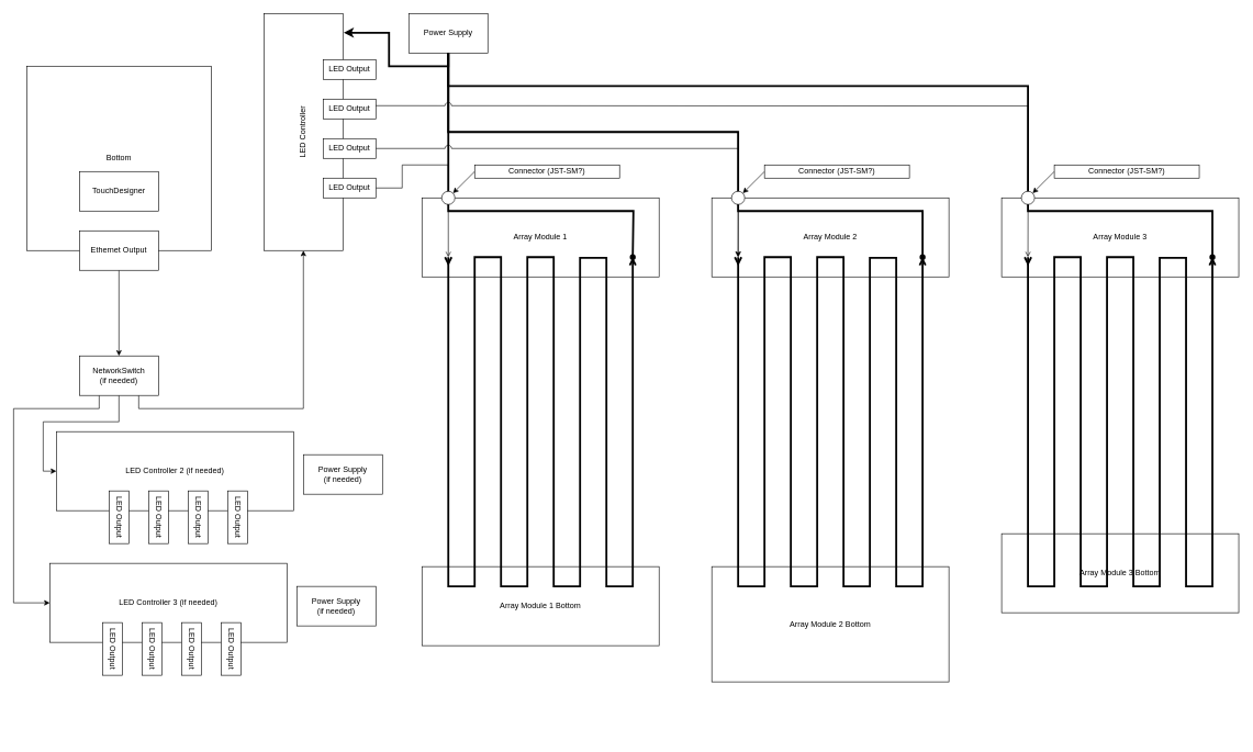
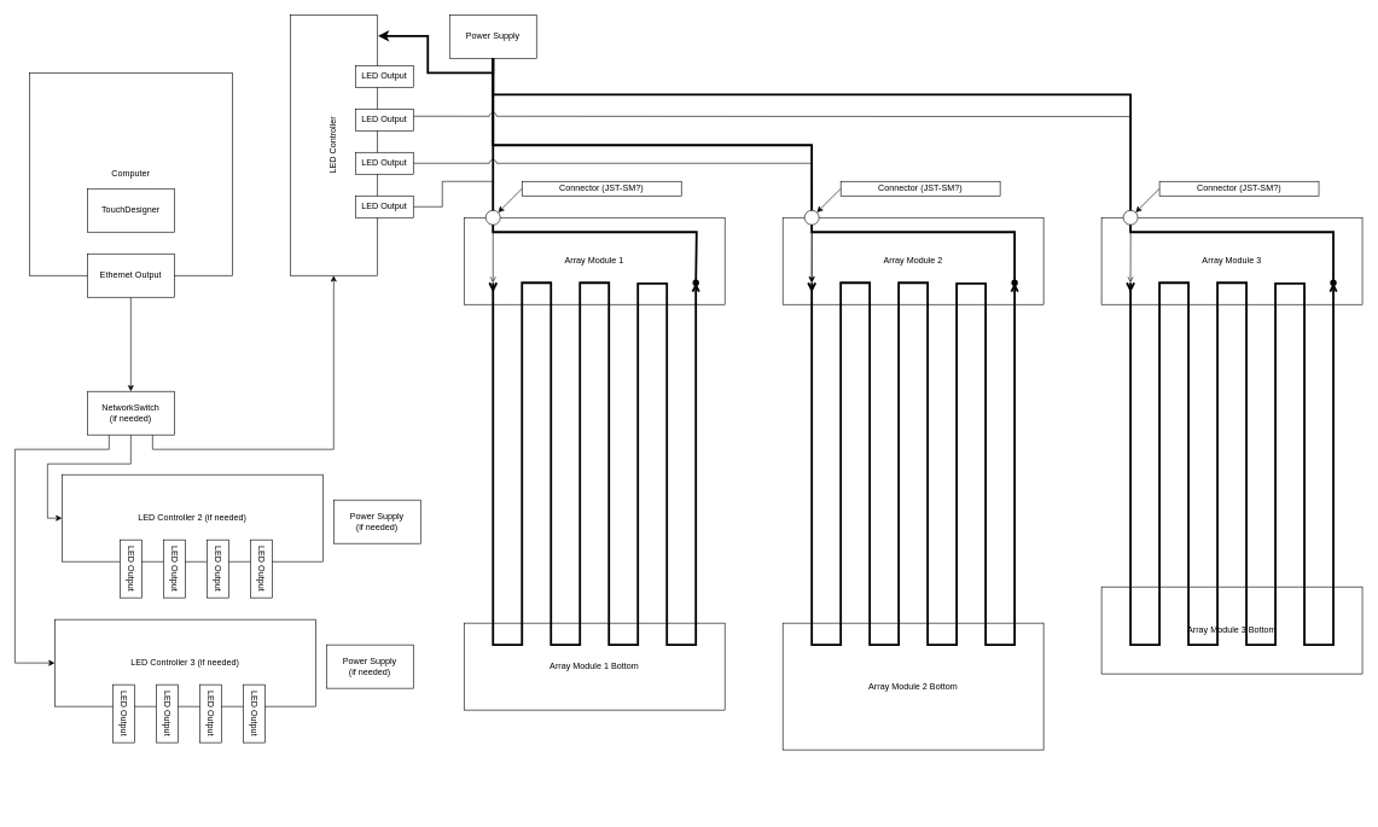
- <mxCell id="4" value="Bottom" style="whiteSpace=wrap;html=1;align=center;verticalAlign=middle;spacing=8;" vertex="1" parent="1"><mxGeometry x="40" y="100" width="280" height="280" as="geometry" /></mxCell>
+ <mxCell id="4" value="Computer" style="whiteSpace=wrap;html=1;align=center;verticalAlign=middle;spacing=8;" vertex="1" parent="1"><mxGeometry x="40" y="100" width="280" height="280" as="geometry" /></mxCell>
